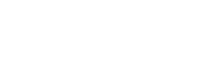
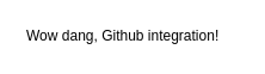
+ <mxCell id="2" value="Wow dang, Github integration!" style="text;html=1;resizable=0;points=[];autosize=1;align=left;verticalAlign=top;spacingTop=-4;" vertex="1" parent="1"><mxGeometry x="20" y="20" width="180" height="20" as="geometry" /></mxCell>
